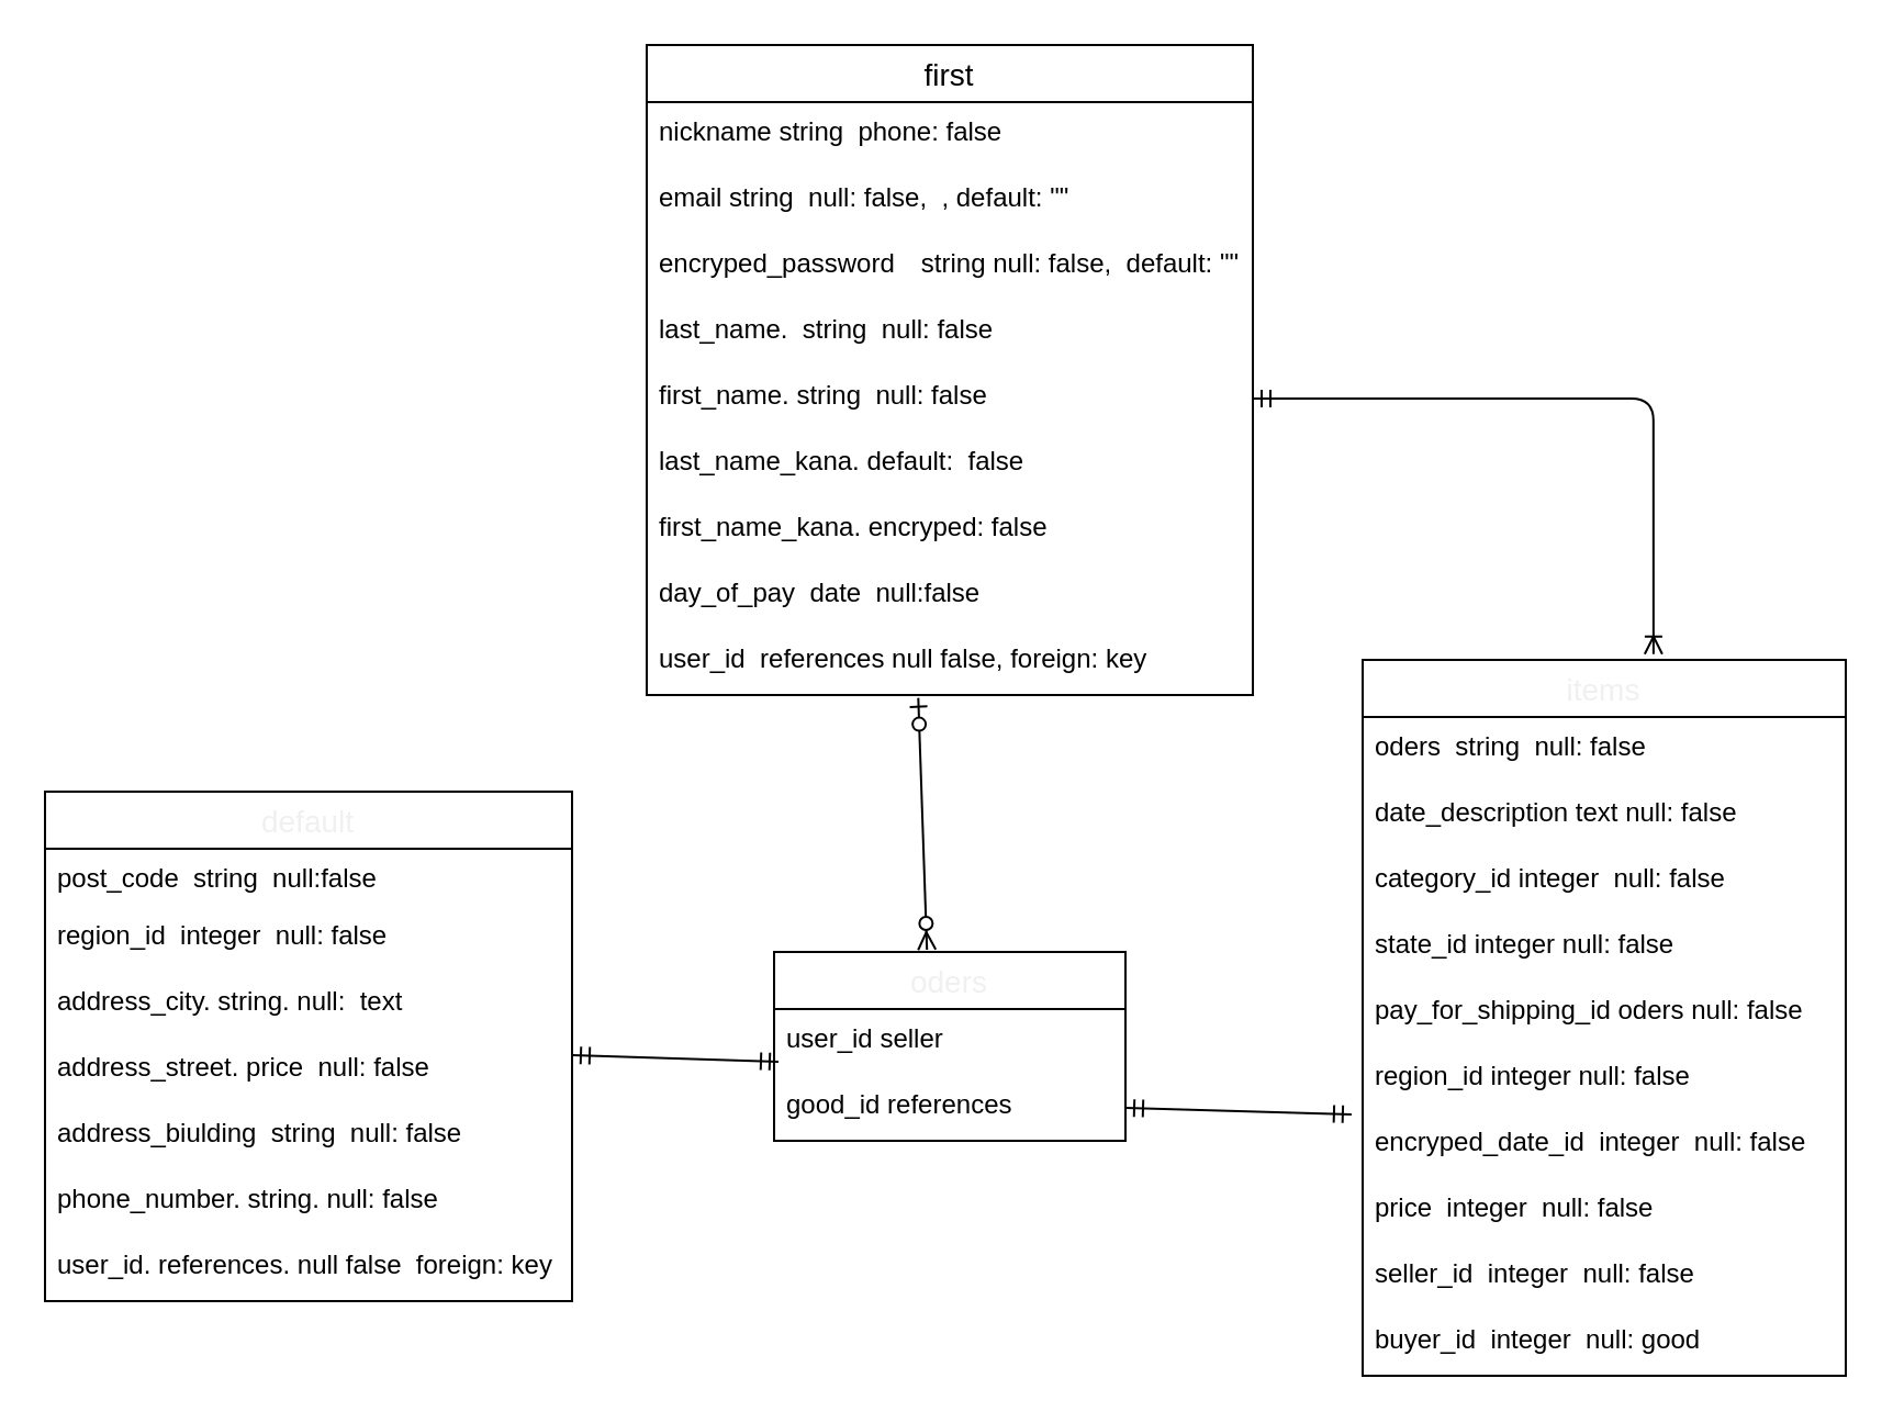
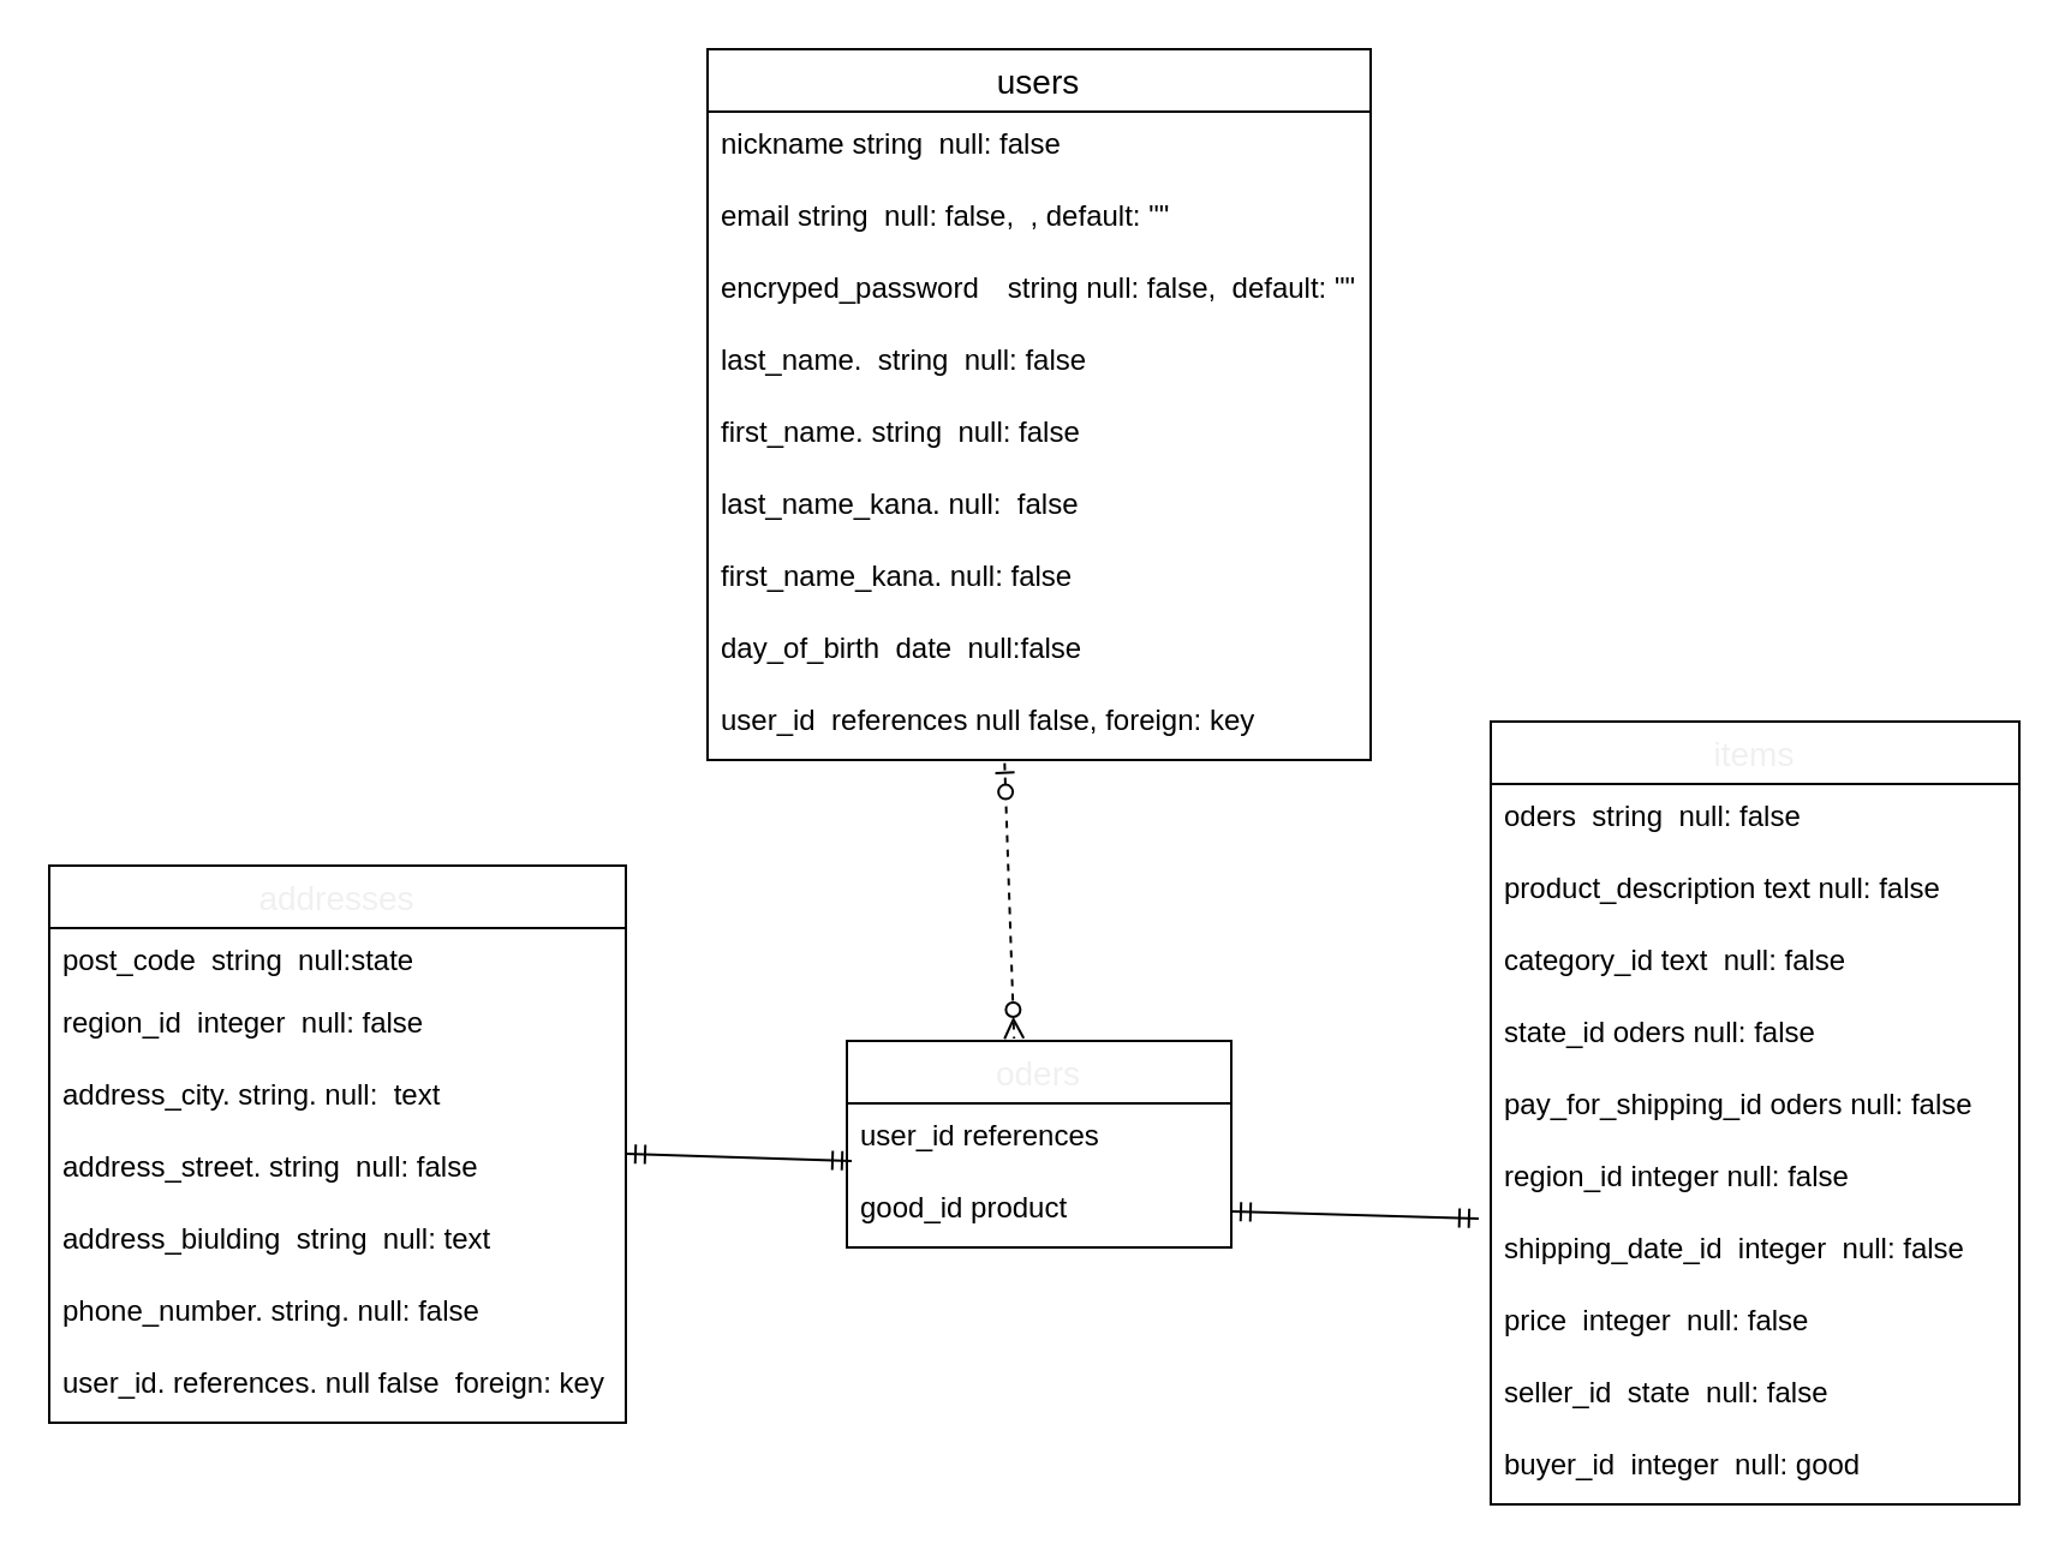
- <mxCell id="2" value="first" style="swimlane;fontStyle=0;childLayout=stackLayout;horizontal=1;startSize=26;horizontalStack=0;resizeParent=1;resizeParentMax=0;resizeLast=0;collapsible=1;marginBottom=0;align=center;fontSize=14;" vertex="1" parent="1"><mxGeometry x="294" width="276" height="296" as="geometry" y="20" /></mxCell>
+ <mxCell id="2" value="users" style="swimlane;fontStyle=0;childLayout=stackLayout;horizontal=1;startSize=26;horizontalStack=0;resizeParent=1;resizeParentMax=0;resizeLast=0;collapsible=1;marginBottom=0;align=center;fontSize=14;" vertex="1" parent="1"><mxGeometry x="294" width="276" height="296" as="geometry" y="20" /></mxCell>
- <mxCell id="3" value="nickname string  phone: false" style="text;strokeColor=none;fillColor=none;spacingLeft=4;spacingRight=4;overflow=hidden;rotatable=0;points=[[0,0.5],[1,0.5]];portConstraint=eastwest;fontSize=12;" vertex="1" parent="2"><mxGeometry y="26" width="276" height="30" as="geometry" /></mxCell>
+ <mxCell id="3" value="nickname string  null: false" style="text;strokeColor=none;fillColor=none;spacingLeft=4;spacingRight=4;overflow=hidden;rotatable=0;points=[[0,0.5],[1,0.5]];portConstraint=eastwest;fontSize=12;" vertex="1" parent="2"><mxGeometry y="26" width="276" height="30" as="geometry" /></mxCell>
- <mxCell id="34" value="" style="edgeStyle=orthogonalEdgeStyle;fontSize=12;html=1;endArrow=ERoneToMany;startArrow=ERmandOne;fontColor=#f0f0f0;entryX=0.602;entryY=-0.008;entryDx=0;entryDy=0;entryPerimeter=0;exitX=1;exitY=0.5;exitDx=0;exitDy=0;" edge="1" parent="1" source="7" target="20"><mxGeometry width="100" height="100" relative="1" as="geometry"><mxPoint x="570" y="200" as="sourcePoint" /><mxPoint x="670" y="100" as="targetPoint" /></mxGeometry></mxCell>
- <mxCell id="8" value="last_name_kana. default:  false" style="text;strokeColor=none;fillColor=none;spacingLeft=4;spacingRight=4;overflow=hidden;rotatable=0;points=[[0,0.5],[1,0.5]];portConstraint=eastwest;fontSize=12;" vertex="1" parent="2"><mxGeometry y="176" width="276" height="30" as="geometry" /></mxCell>
+ <mxCell id="8" value="last_name_kana. null:  false" style="text;strokeColor=none;fillColor=none;spacingLeft=4;spacingRight=4;overflow=hidden;rotatable=0;points=[[0,0.5],[1,0.5]];portConstraint=eastwest;fontSize=12;" vertex="1" parent="2"><mxGeometry y="176" width="276" height="30" as="geometry" /></mxCell>
- <mxCell id="9" value="first_name_kana. encryped: false" style="text;strokeColor=none;fillColor=none;spacingLeft=4;spacingRight=4;overflow=hidden;rotatable=0;points=[[0,0.5],[1,0.5]];portConstraint=eastwest;fontSize=12;" vertex="1" parent="2"><mxGeometry y="206" width="276" height="30" as="geometry" /></mxCell>
+ <mxCell id="9" value="first_name_kana. null: false" style="text;strokeColor=none;fillColor=none;spacingLeft=4;spacingRight=4;overflow=hidden;rotatable=0;points=[[0,0.5],[1,0.5]];portConstraint=eastwest;fontSize=12;" vertex="1" parent="2"><mxGeometry y="206" width="276" height="30" as="geometry" /></mxCell>
- <mxCell id="10" value="day_of_pay  date  null:false " style="text;strokeColor=none;fillColor=none;spacingLeft=4;spacingRight=4;overflow=hidden;rotatable=0;points=[[0,0.5],[1,0.5]];portConstraint=eastwest;fontSize=12;" vertex="1" parent="2"><mxGeometry y="236" width="276" height="30" as="geometry" /></mxCell>
+ <mxCell id="10" value="day_of_birth  date  null:false " style="text;strokeColor=none;fillColor=none;spacingLeft=4;spacingRight=4;overflow=hidden;rotatable=0;points=[[0,0.5],[1,0.5]];portConstraint=eastwest;fontSize=12;" vertex="1" parent="2"><mxGeometry y="236" width="276" height="30" as="geometry" /></mxCell>
- <mxCell id="22" value="date_description text null: false" style="text;strokeColor=none;fillColor=none;spacingLeft=4;spacingRight=4;overflow=hidden;rotatable=0;points=[[0,0.5],[1,0.5]];portConstraint=eastwest;fontSize=12;" vertex="1" parent="20"><mxGeometry y="56" width="220" height="30" as="geometry" /></mxCell>
+ <mxCell id="22" value="product_description text null: false" style="text;strokeColor=none;fillColor=none;spacingLeft=4;spacingRight=4;overflow=hidden;rotatable=0;points=[[0,0.5],[1,0.5]];portConstraint=eastwest;fontSize=12;" vertex="1" parent="20"><mxGeometry y="56" width="220" height="30" as="geometry" /></mxCell>
- <mxCell id="36" value="" style="fontSize=12;html=1;endArrow=ERzeroToMany;startArrow=ERzeroToOne;fontColor=#f0f0f0;exitX=0.448;exitY=1.044;exitDx=0;exitDy=0;exitPerimeter=0;entryX=0.435;entryY=-0.012;entryDx=0;entryDy=0;entryPerimeter=0;" edge="1" parent="1" source="11" target="31"><mxGeometry width="100" height="100" relative="1" as="geometry"><mxPoint x="420" y="430" as="sourcePoint" /><mxPoint x="520" y="330" as="targetPoint" /></mxGeometry></mxCell>
+ <mxCell id="36" value="" style="fontSize=12;html=1;endArrow=ERzeroToMany;startArrow=ERzeroToOne;fontColor=#f0f0f0;exitX=0.448;exitY=1.044;exitDx=0;exitDy=0;exitPerimeter=0;entryX=0.435;entryY=-0.012;entryDx=0;entryDy=0;entryPerimeter=0;dashed=1;" edge="1" parent="1" source="11" target="31"><mxGeometry width="100" height="100" relative="1" as="geometry"><mxPoint x="420" y="430" as="sourcePoint" /><mxPoint x="520" y="330" as="targetPoint" /></mxGeometry></mxCell>
- <mxCell id="12" value="default" style="swimlane;fontStyle=0;childLayout=stackLayout;horizontal=1;startSize=26;horizontalStack=0;resizeParent=1;resizeParentMax=0;resizeLast=0;collapsible=1;marginBottom=0;align=center;fontSize=14;fontColor=#f0f0f0;" vertex="1" parent="1"><mxGeometry y="360" width="240" height="232" as="geometry" x="20" /></mxCell>
+ <mxCell id="12" value="addresses" style="swimlane;fontStyle=0;childLayout=stackLayout;horizontal=1;startSize=26;horizontalStack=0;resizeParent=1;resizeParentMax=0;resizeLast=0;collapsible=1;marginBottom=0;align=center;fontSize=14;fontColor=#f0f0f0;" vertex="1" parent="1"><mxGeometry y="360" width="240" height="232" as="geometry" x="20" /></mxCell>
- <mxCell id="13" value="post_code  string  null:false" style="text;strokeColor=none;fillColor=none;spacingLeft=4;spacingRight=4;overflow=hidden;rotatable=0;points=[[0,0.5],[1,0.5]];portConstraint=eastwest;fontSize=12;" vertex="1" parent="12"><mxGeometry y="26" width="240" height="26" as="geometry" /></mxCell>
+ <mxCell id="13" value="post_code  string  null:state" style="text;strokeColor=none;fillColor=none;spacingLeft=4;spacingRight=4;overflow=hidden;rotatable=0;points=[[0,0.5],[1,0.5]];portConstraint=eastwest;fontSize=12;" vertex="1" parent="12"><mxGeometry y="26" width="240" height="26" as="geometry" /></mxCell>
- <mxCell id="23" value="category_id integer  null: false" style="text;strokeColor=none;fillColor=none;spacingLeft=4;spacingRight=4;overflow=hidden;rotatable=0;points=[[0,0.5],[1,0.5]];portConstraint=eastwest;fontSize=12;" vertex="1" parent="20"><mxGeometry y="86" width="220" height="30" as="geometry" /></mxCell>
+ <mxCell id="23" value="category_id text  null: false" style="text;strokeColor=none;fillColor=none;spacingLeft=4;spacingRight=4;overflow=hidden;rotatable=0;points=[[0,0.5],[1,0.5]];portConstraint=eastwest;fontSize=12;" vertex="1" parent="20"><mxGeometry y="86" width="220" height="30" as="geometry" /></mxCell>
- <mxCell id="24" value="state_id integer null: false " style="text;strokeColor=none;fillColor=none;spacingLeft=4;spacingRight=4;overflow=hidden;rotatable=0;points=[[0,0.5],[1,0.5]];portConstraint=eastwest;fontSize=12;" vertex="1" parent="20"><mxGeometry y="116" width="220" height="30" as="geometry" /></mxCell>
+ <mxCell id="24" value="state_id oders null: false " style="text;strokeColor=none;fillColor=none;spacingLeft=4;spacingRight=4;overflow=hidden;rotatable=0;points=[[0,0.5],[1,0.5]];portConstraint=eastwest;fontSize=12;" vertex="1" parent="20"><mxGeometry y="116" width="220" height="30" as="geometry" /></mxCell>
- <mxCell id="32" value="user_id seller" style="text;strokeColor=none;fillColor=none;spacingLeft=4;spacingRight=4;overflow=hidden;rotatable=0;points=[[0,0.5],[1,0.5]];portConstraint=eastwest;fontSize=12;" vertex="1" parent="31"><mxGeometry y="26" width="160" height="30" as="geometry" /></mxCell>
+ <mxCell id="32" value="user_id references" style="text;strokeColor=none;fillColor=none;spacingLeft=4;spacingRight=4;overflow=hidden;rotatable=0;points=[[0,0.5],[1,0.5]];portConstraint=eastwest;fontSize=12;" vertex="1" parent="31"><mxGeometry y="26" width="160" height="30" as="geometry" /></mxCell>
- <mxCell id="16" value="address_street. price  null: false" style="text;strokeColor=none;fillColor=none;spacingLeft=4;spacingRight=4;overflow=hidden;rotatable=0;points=[[0,0.5],[1,0.5]];portConstraint=eastwest;fontSize=12;" vertex="1" parent="12"><mxGeometry y="112" width="240" height="30" as="geometry" /></mxCell>
+ <mxCell id="16" value="address_street. string  null: false" style="text;strokeColor=none;fillColor=none;spacingLeft=4;spacingRight=4;overflow=hidden;rotatable=0;points=[[0,0.5],[1,0.5]];portConstraint=eastwest;fontSize=12;" vertex="1" parent="12"><mxGeometry y="112" width="240" height="30" as="geometry" /></mxCell>
- <mxCell id="33" value="good_id references" style="text;strokeColor=none;fillColor=none;spacingLeft=4;spacingRight=4;overflow=hidden;rotatable=0;points=[[0,0.5],[1,0.5]];portConstraint=eastwest;fontSize=12;" vertex="1" parent="31"><mxGeometry y="56" width="160" height="30" as="geometry" /></mxCell>
+ <mxCell id="33" value="good_id product" style="text;strokeColor=none;fillColor=none;spacingLeft=4;spacingRight=4;overflow=hidden;rotatable=0;points=[[0,0.5],[1,0.5]];portConstraint=eastwest;fontSize=12;" vertex="1" parent="31"><mxGeometry y="56" width="160" height="30" as="geometry" /></mxCell>
- <mxCell id="17" value="address_biulding  string  null: false" style="text;strokeColor=none;fillColor=none;spacingLeft=4;spacingRight=4;overflow=hidden;rotatable=0;points=[[0,0.5],[1,0.5]];portConstraint=eastwest;fontSize=12;" vertex="1" parent="12"><mxGeometry y="142" width="240" height="30" as="geometry" /></mxCell>
+ <mxCell id="17" value="address_biulding  string  null: text" style="text;strokeColor=none;fillColor=none;spacingLeft=4;spacingRight=4;overflow=hidden;rotatable=0;points=[[0,0.5],[1,0.5]];portConstraint=eastwest;fontSize=12;" vertex="1" parent="12"><mxGeometry y="142" width="240" height="30" as="geometry" /></mxCell>
- <mxCell id="27" value="encryped_date_id  integer  null: false " style="text;strokeColor=none;fillColor=none;spacingLeft=4;spacingRight=4;overflow=hidden;rotatable=0;points=[[0,0.5],[1,0.5]];portConstraint=eastwest;fontSize=12;" vertex="1" parent="20"><mxGeometry y="206" width="220" height="30" as="geometry" /></mxCell>
+ <mxCell id="27" value="shipping_date_id  integer  null: false " style="text;strokeColor=none;fillColor=none;spacingLeft=4;spacingRight=4;overflow=hidden;rotatable=0;points=[[0,0.5],[1,0.5]];portConstraint=eastwest;fontSize=12;" vertex="1" parent="20"><mxGeometry y="206" width="220" height="30" as="geometry" /></mxCell>
- <mxCell id="29" value="seller_id  integer  null: false " style="text;strokeColor=none;fillColor=none;spacingLeft=4;spacingRight=4;overflow=hidden;rotatable=0;points=[[0,0.5],[1,0.5]];portConstraint=eastwest;fontSize=12;" vertex="1" parent="20"><mxGeometry y="266" width="220" height="30" as="geometry" /></mxCell>
+ <mxCell id="29" value="seller_id  state  null: false " style="text;strokeColor=none;fillColor=none;spacingLeft=4;spacingRight=4;overflow=hidden;rotatable=0;points=[[0,0.5],[1,0.5]];portConstraint=eastwest;fontSize=12;" vertex="1" parent="20"><mxGeometry y="266" width="220" height="30" as="geometry" /></mxCell>
